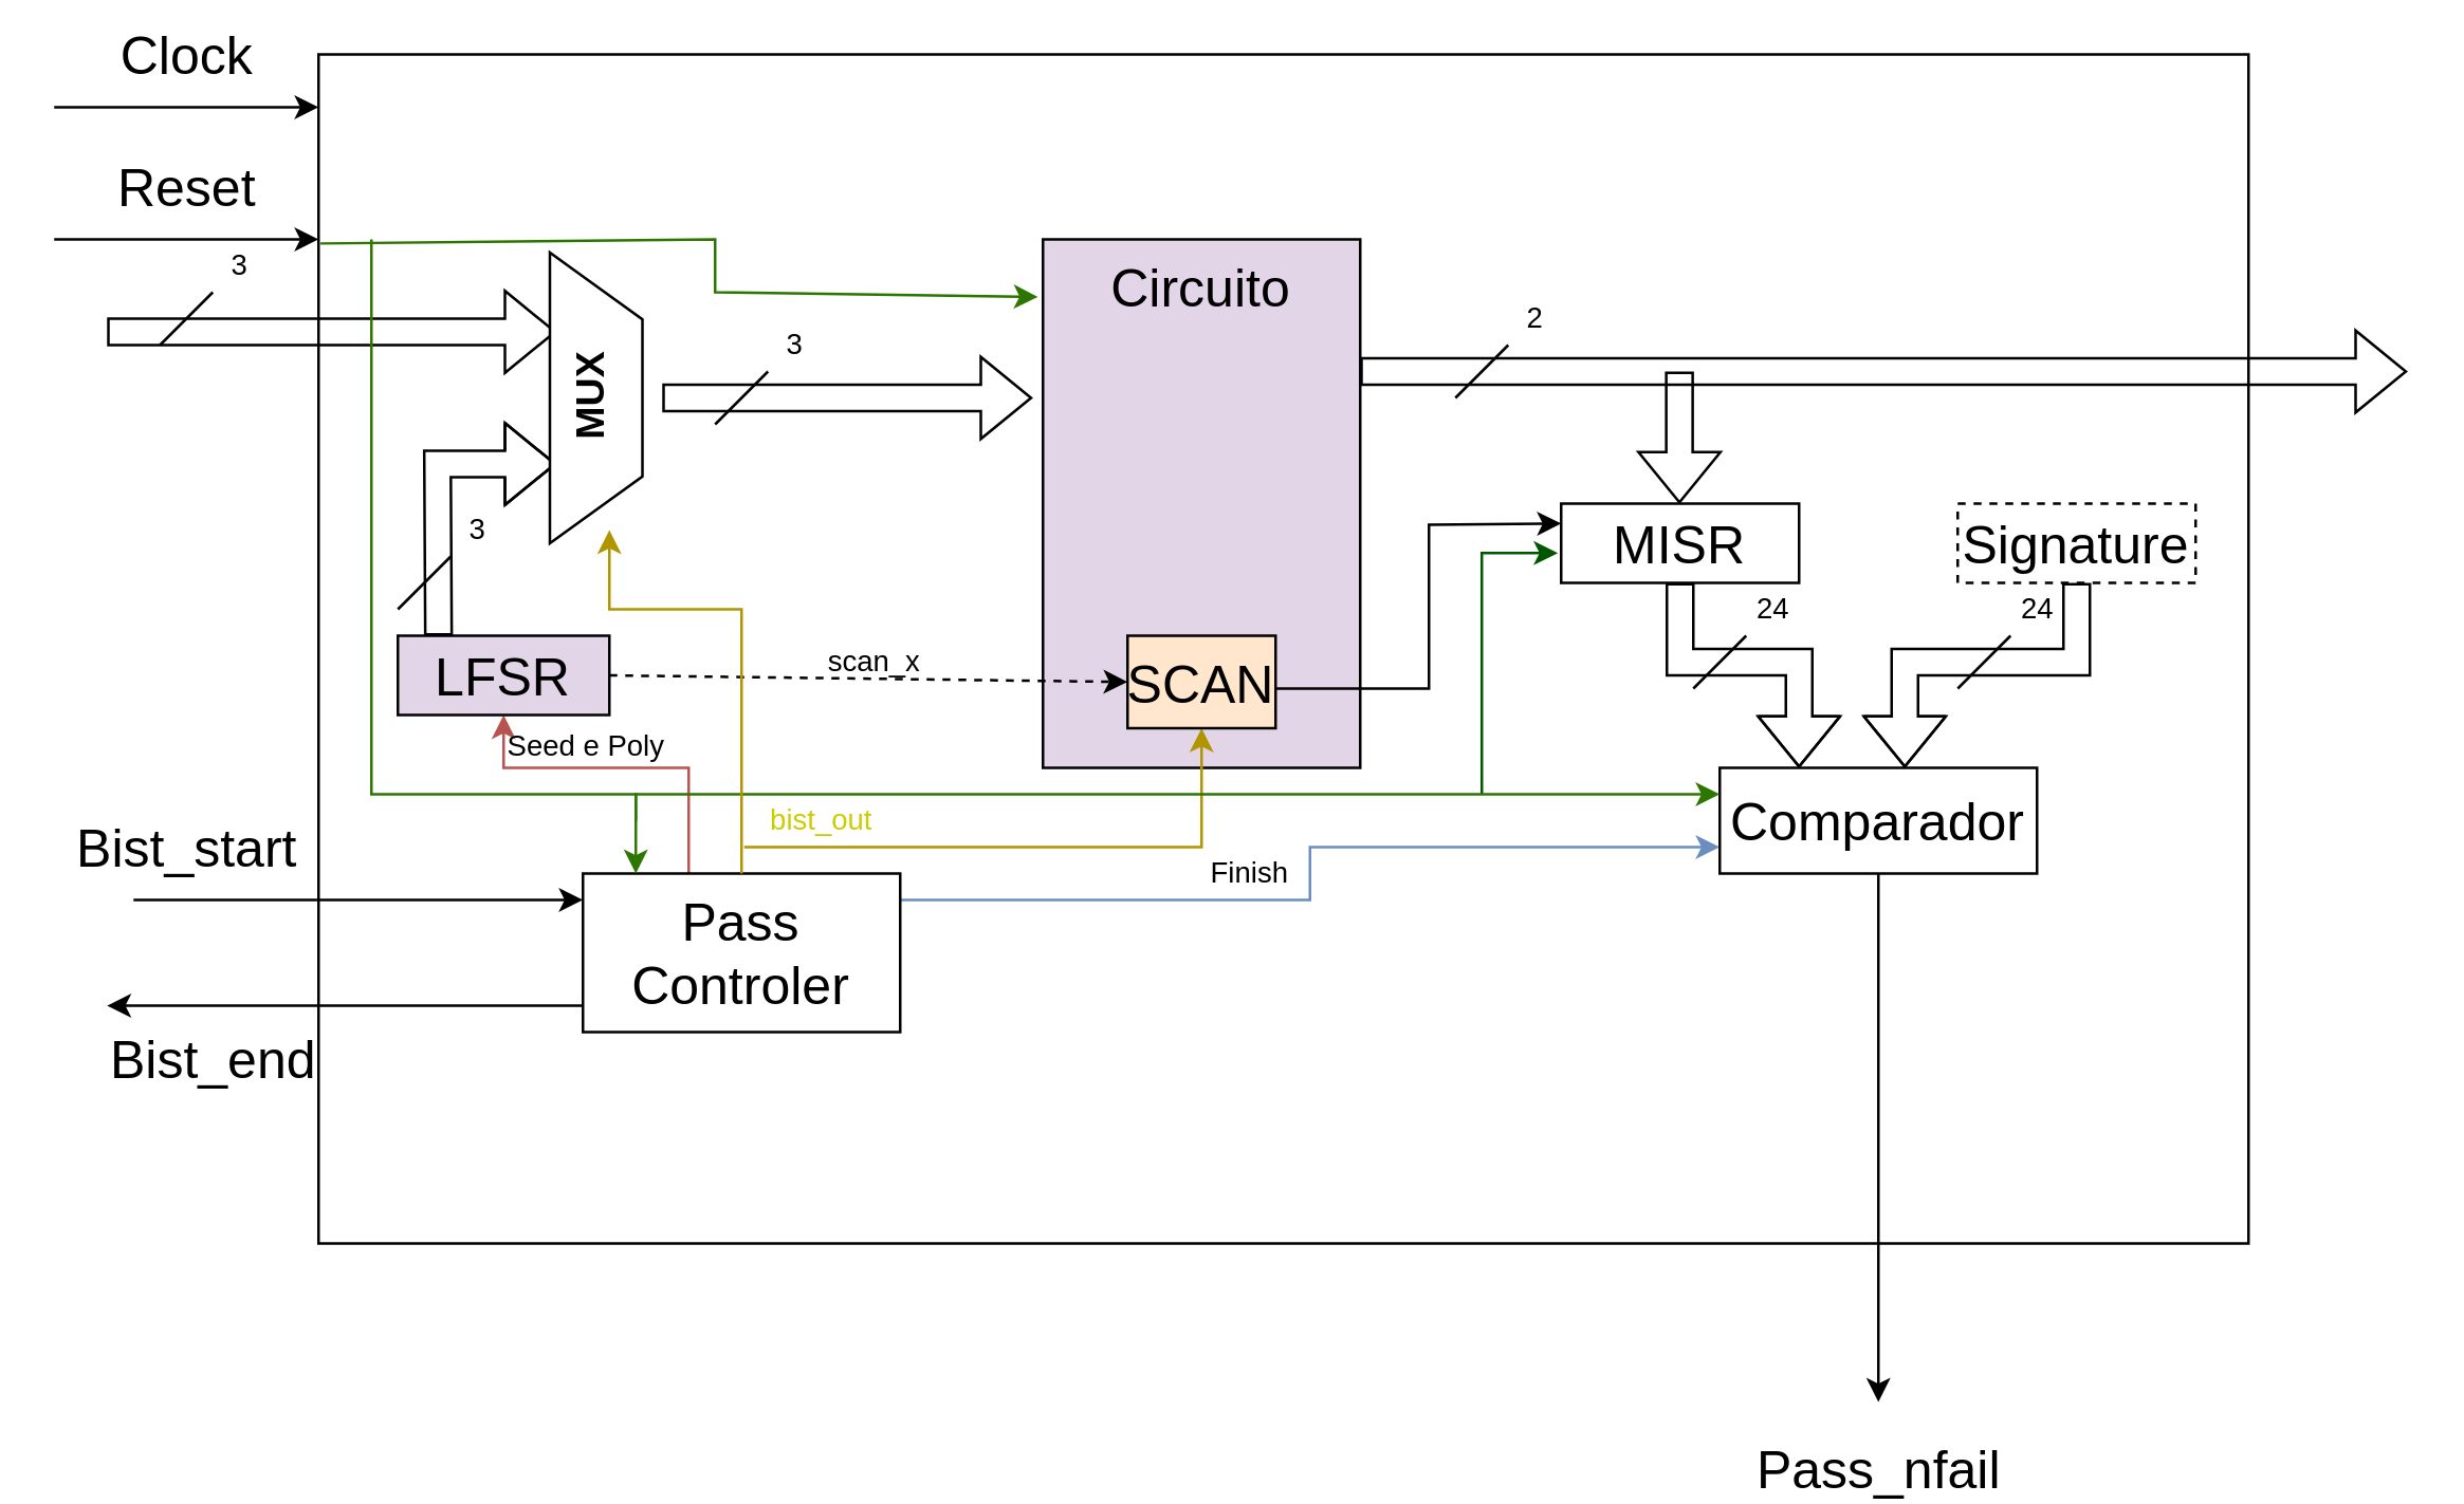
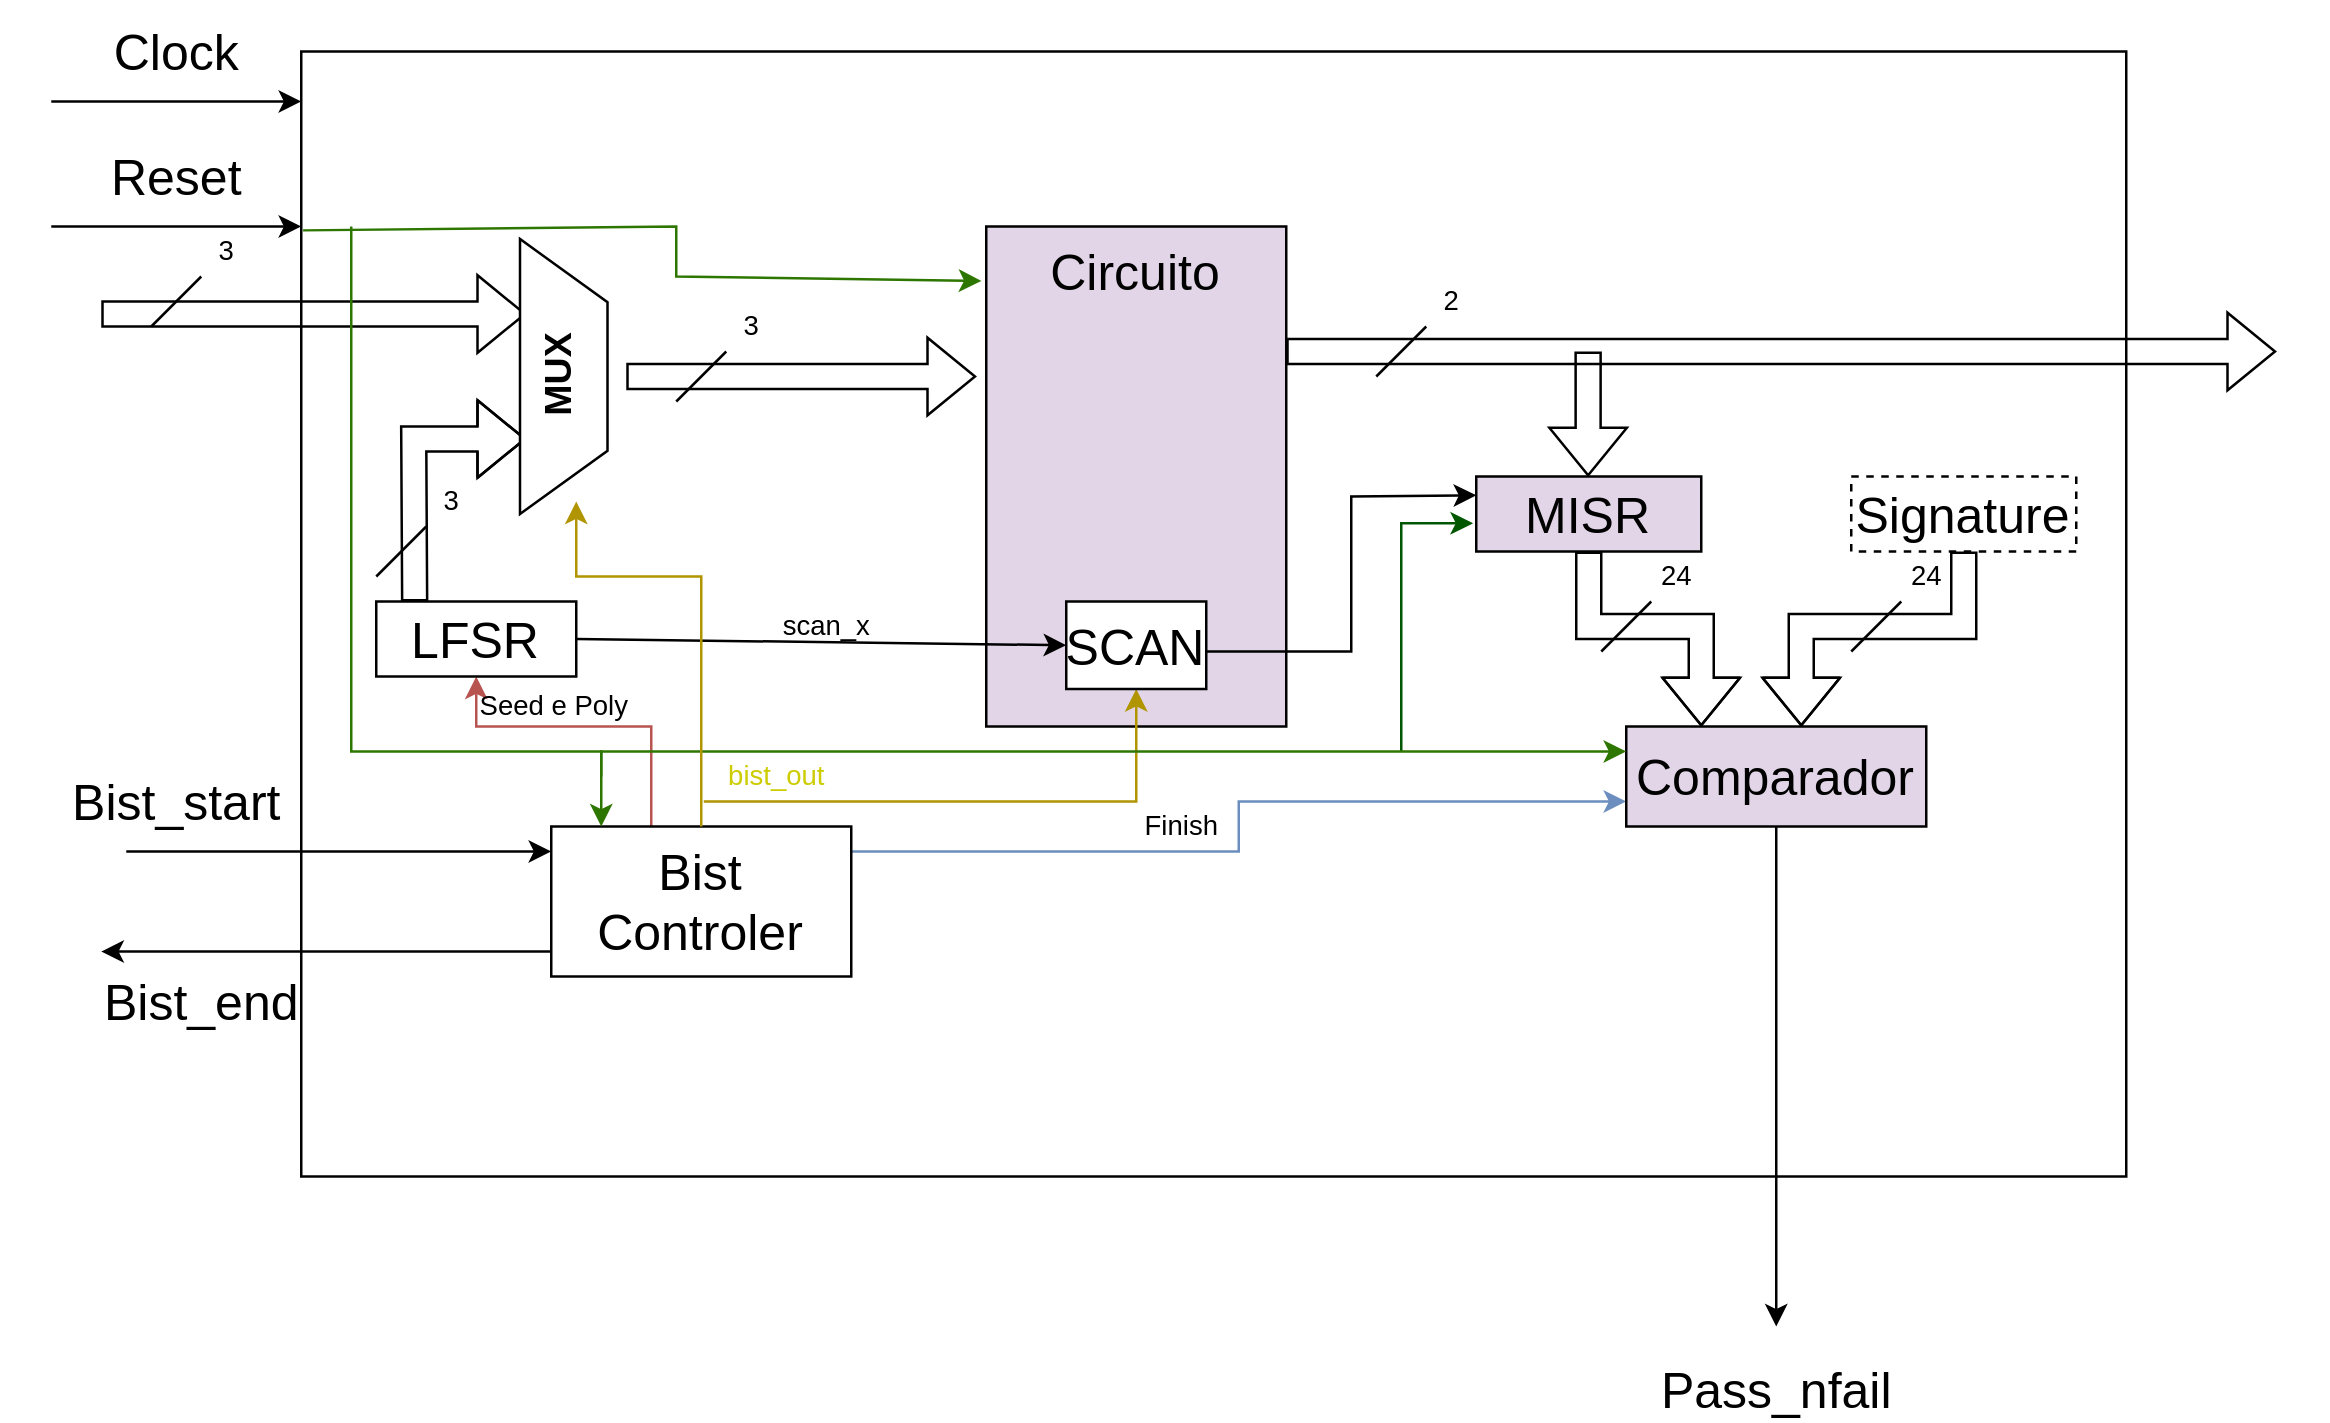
- <mxCell id="23" value="&lt;font style=&quot;font-size: 20px;&quot;&gt;MISR&lt;/font&gt;" style="rounded=0;whiteSpace=wrap;html=1;" parent="1" vertex="1"><mxGeometry x="590" y="190" width="90" height="30" as="geometry" /></mxCell>
+ <mxCell id="23" value="&lt;font style=&quot;font-size: 20px;&quot;&gt;MISR&lt;/font&gt;" style="rounded=0;whiteSpace=wrap;html=1;fillColor=#e1d5e7;" parent="1" vertex="1"><mxGeometry x="590" y="190" width="90" height="30" as="geometry" /></mxCell>
- <mxCell id="12" value="&lt;font style=&quot;font-size: 20px;&quot;&gt;LFSR&lt;/font&gt;" style="rounded=0;whiteSpace=wrap;html=1;fillColor=#e1d5e7;" parent="1" vertex="1"><mxGeometry x="150" y="240" width="80" height="30" as="geometry" /></mxCell>
+ <mxCell id="12" value="&lt;font style=&quot;font-size: 20px;&quot;&gt;LFSR&lt;/font&gt;" style="rounded=0;whiteSpace=wrap;html=1;" parent="1" vertex="1"><mxGeometry x="150" y="240" width="80" height="30" as="geometry" /></mxCell>
- <mxCell id="18" value="scan_x" style="endArrow=classic;html=1;rounded=0;entryX=0;entryY=0.5;entryDx=0;entryDy=0;exitX=1;exitY=0.5;exitDx=0;exitDy=0;labelBackgroundColor=none;dashed=1;" parent="1" source="12" target="17" edge="1"><mxGeometry x="0.02" y="6" width="50" height="50" relative="1" as="geometry"><mxPoint x="230" y="250" as="sourcePoint" /><mxPoint x="280" y="200" as="targetPoint" /><mxPoint as="offset" /></mxGeometry></mxCell>
+ <mxCell id="18" value="scan_x" style="endArrow=classic;html=1;rounded=0;entryX=0;entryY=0.5;entryDx=0;entryDy=0;exitX=1;exitY=0.5;exitDx=0;exitDy=0;labelBackgroundColor=none;" parent="1" source="12" target="17" edge="1"><mxGeometry x="0.02" y="6" width="50" height="50" relative="1" as="geometry"><mxPoint x="230" y="250" as="sourcePoint" /><mxPoint x="280" y="200" as="targetPoint" /><mxPoint as="offset" /></mxGeometry></mxCell>
- <mxCell id="17" value="&lt;font style=&quot;font-size: 20px;&quot;&gt;SCAN&lt;/font&gt;" style="rounded=0;whiteSpace=wrap;html=1;fillColor=#ffe6cc;" parent="1" vertex="1"><mxGeometry x="426" y="240" width="56" height="35" as="geometry" /></mxCell>
+ <mxCell id="17" value="&lt;font style=&quot;font-size: 20px;&quot;&gt;SCAN&lt;/font&gt;" style="rounded=0;whiteSpace=wrap;html=1;" parent="1" vertex="1"><mxGeometry x="426" y="240" width="56" height="35" as="geometry" /></mxCell>
- <mxCell id="27" value="&lt;font style=&quot;font-size: 20px;&quot;&gt;Comparador&lt;/font&gt;" style="rounded=0;whiteSpace=wrap;html=1;" parent="1" vertex="1"><mxGeometry x="650" y="290" width="120" height="40" as="geometry" /></mxCell>
+ <mxCell id="27" value="&lt;font style=&quot;font-size: 20px;&quot;&gt;Comparador&lt;/font&gt;" style="rounded=0;whiteSpace=wrap;html=1;fillColor=#e1d5e7;" parent="1" vertex="1"><mxGeometry x="650" y="290" width="120" height="40" as="geometry" /></mxCell>
- <mxCell id="10" value="&lt;font style=&quot;font-size: 20px;&quot;&gt;Pass&lt;br&gt;Controler&lt;/font&gt;" style="rounded=0;whiteSpace=wrap;html=1;" parent="1" vertex="1"><mxGeometry x="220" y="330" width="120" height="60" as="geometry" /></mxCell>
+ <mxCell id="10" value="&lt;font style=&quot;font-size: 20px;&quot;&gt;Bist&lt;br&gt;Controler&lt;/font&gt;" style="rounded=0;whiteSpace=wrap;html=1;" parent="1" vertex="1"><mxGeometry x="220" y="330" width="120" height="60" as="geometry" /></mxCell>
